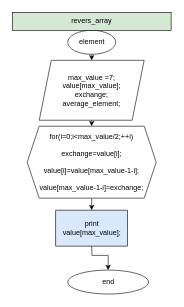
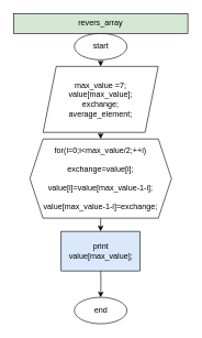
- <mxCell id="3" value="element" style="ellipse;whiteSpace=wrap;html=1;" parent="1" vertex="1"><mxGeometry x="112.5" y="50" width="80" height="40" as="geometry" /></mxCell>
+ <mxCell id="3" value="start" style="ellipse;whiteSpace=wrap;html=1;" parent="1" vertex="1"><mxGeometry x="112.5" y="50" width="80" height="40" as="geometry" /></mxCell>
- <mxCell id="10" value="end" style="ellipse;whiteSpace=wrap;html=1;" parent="1" vertex="1"><mxGeometry x="112.5" y="450" width="135" height="40" as="geometry" /></mxCell>
+ <mxCell id="10" value="end" style="ellipse;whiteSpace=wrap;html=1;" parent="1" vertex="1"><mxGeometry x="112.5" y="450" width="80" height="40" as="geometry" /></mxCell>
